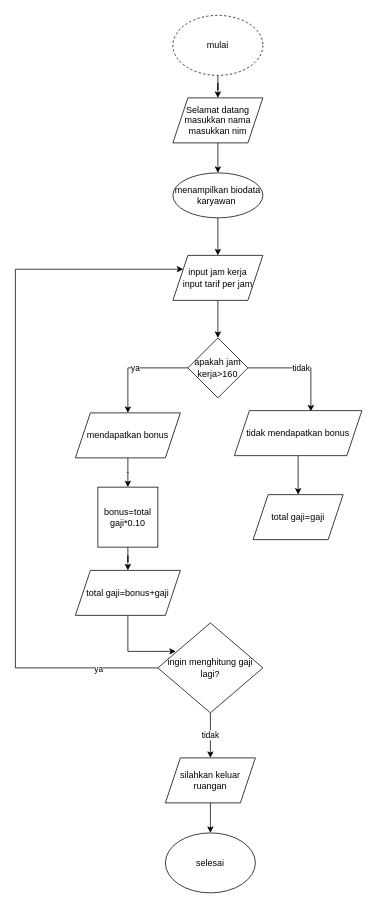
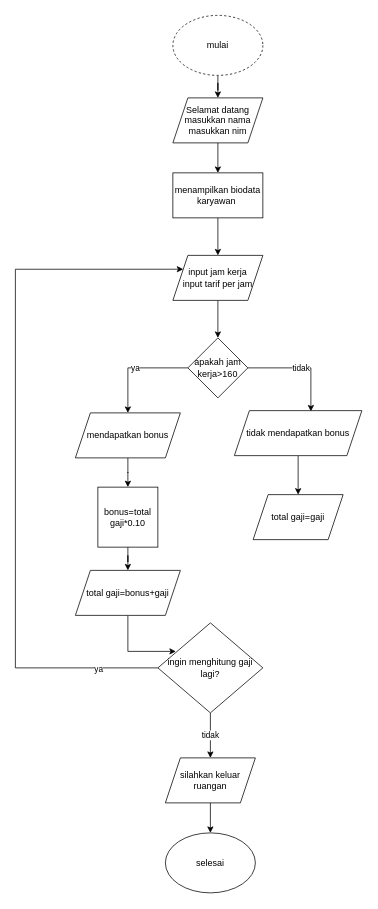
- <mxCell id="7" value="menampilkan biodata karyawan&amp;nbsp;" style="ellipse;whiteSpace=wrap;html=1;" vertex="1" parent="1"><mxGeometry x="230" y="230" width="120" height="60" as="geometry" /></mxCell>
+ <mxCell id="7" value="menampilkan biodata karyawan&amp;nbsp;" style="rounded=0;whiteSpace=wrap;html=1;" vertex="1" parent="1"><mxGeometry x="230" y="230" width="120" height="60" as="geometry" /></mxCell>
